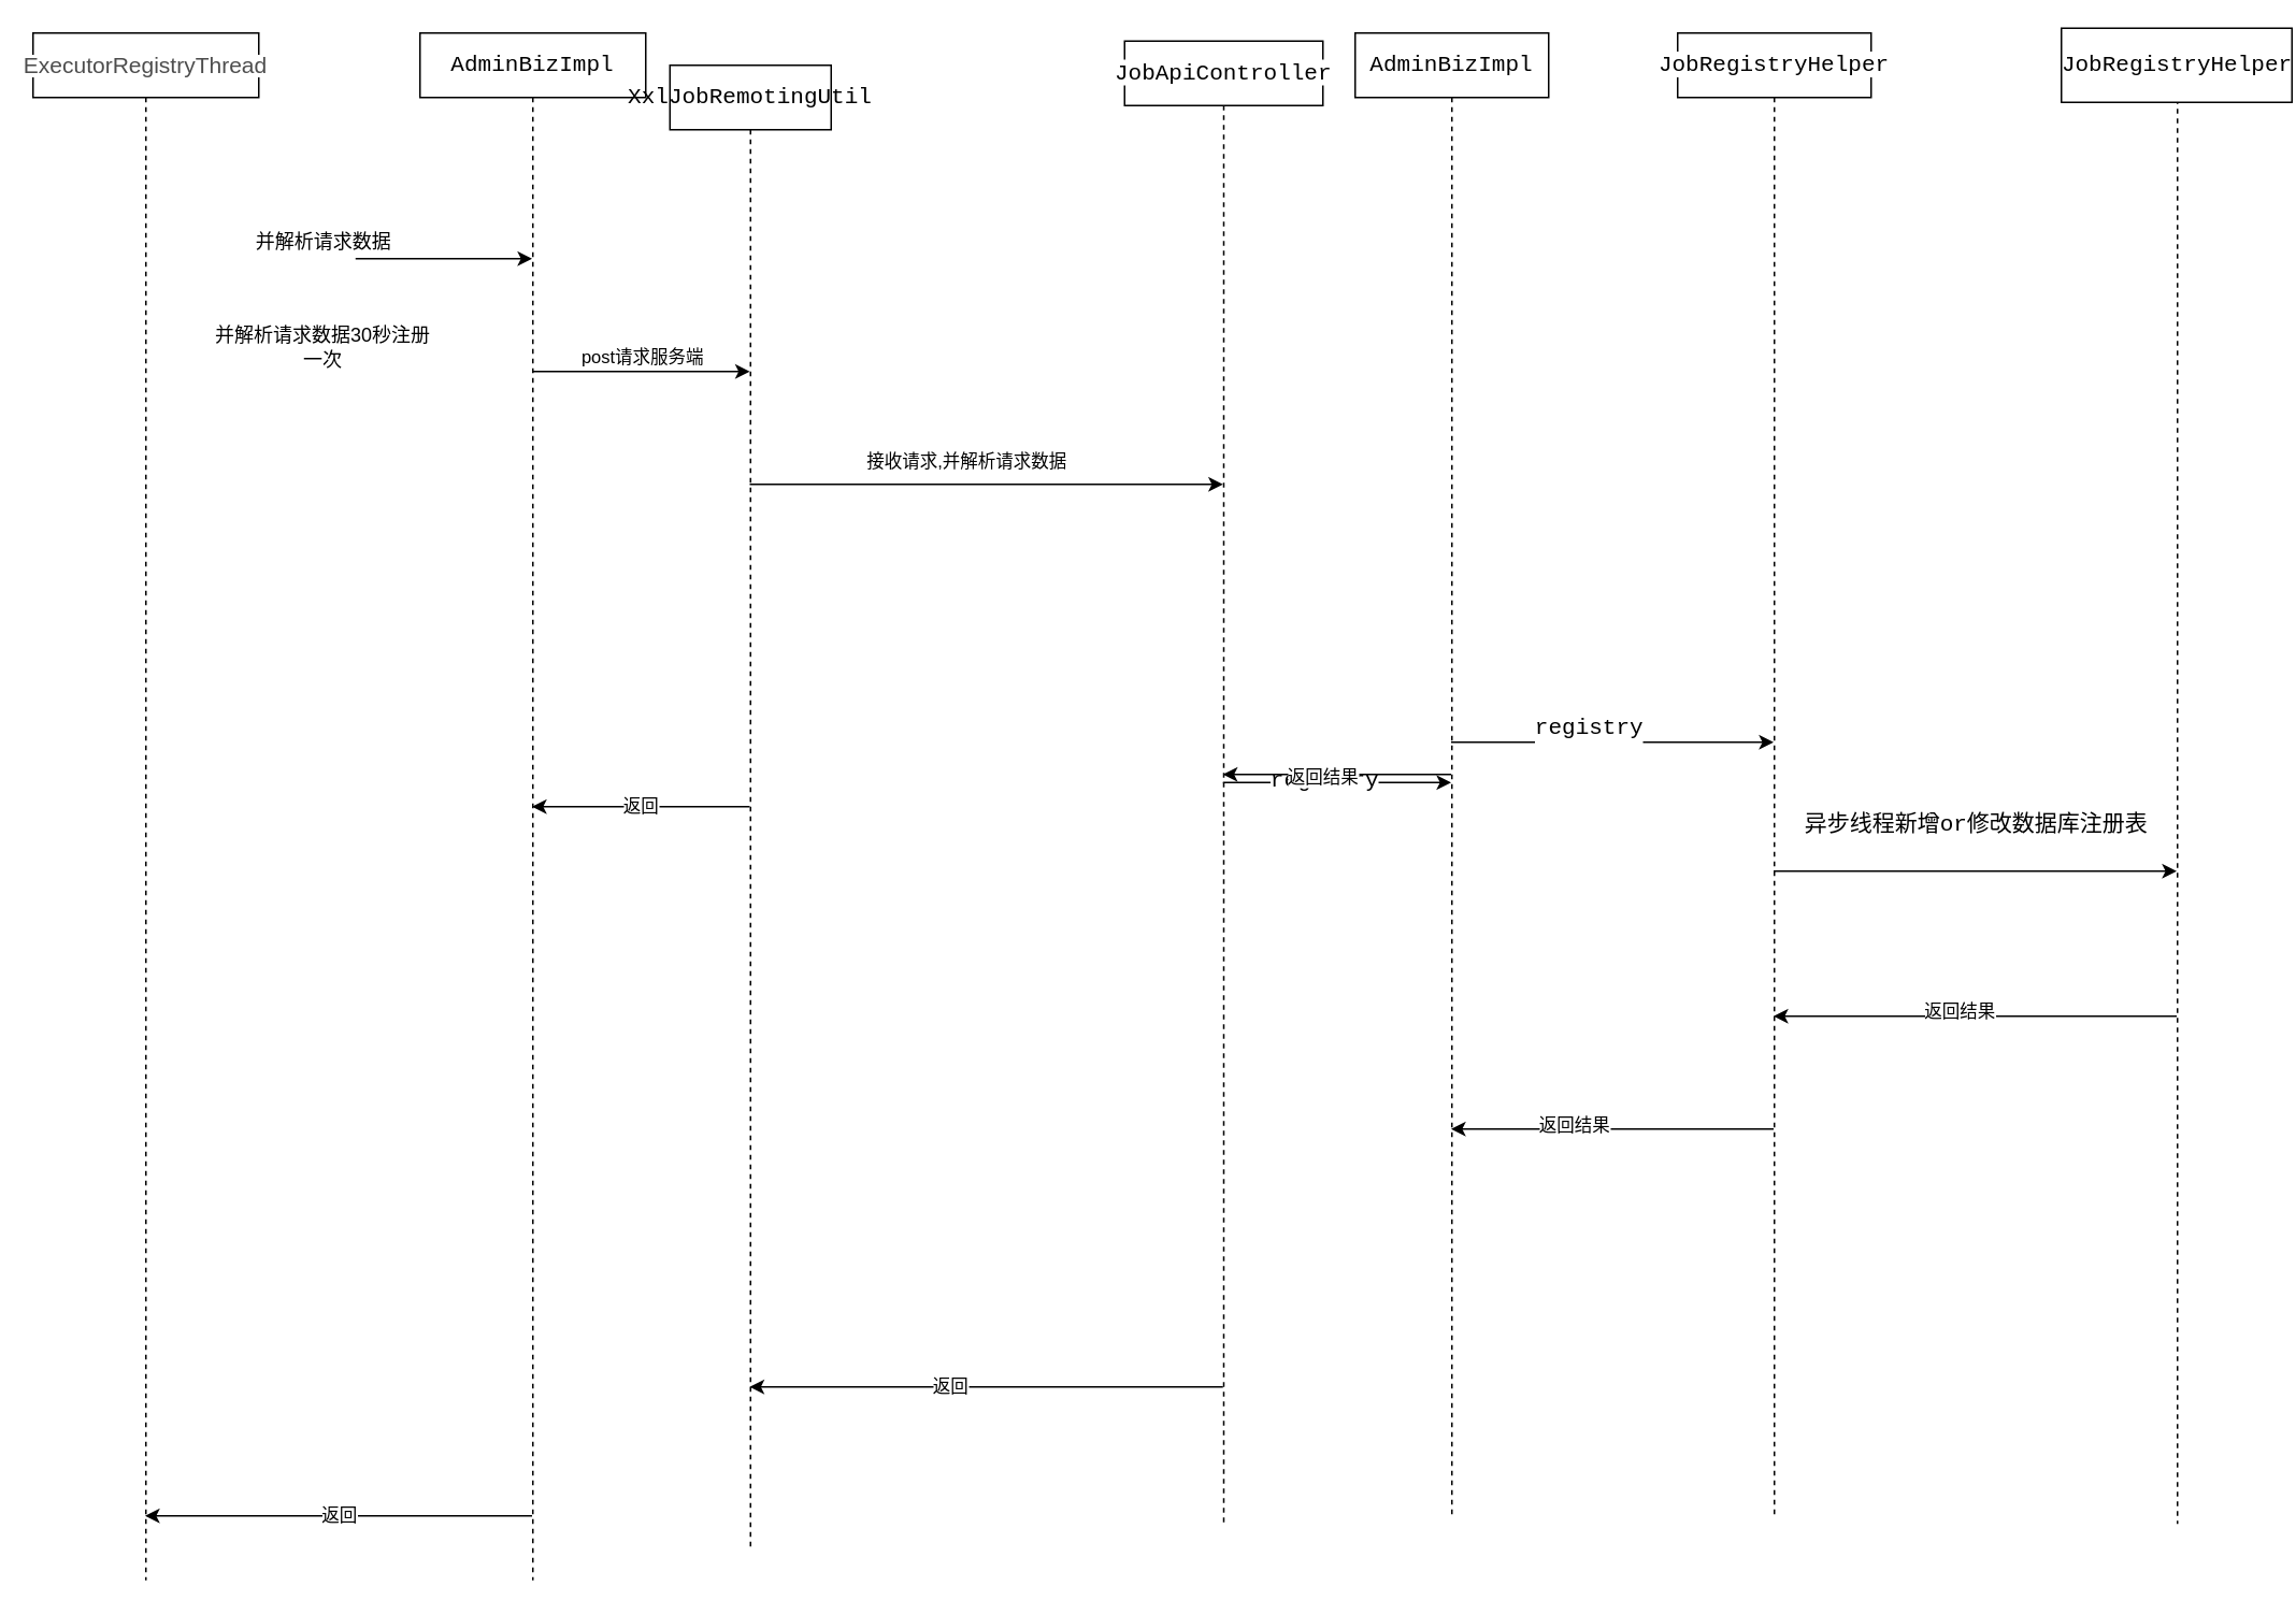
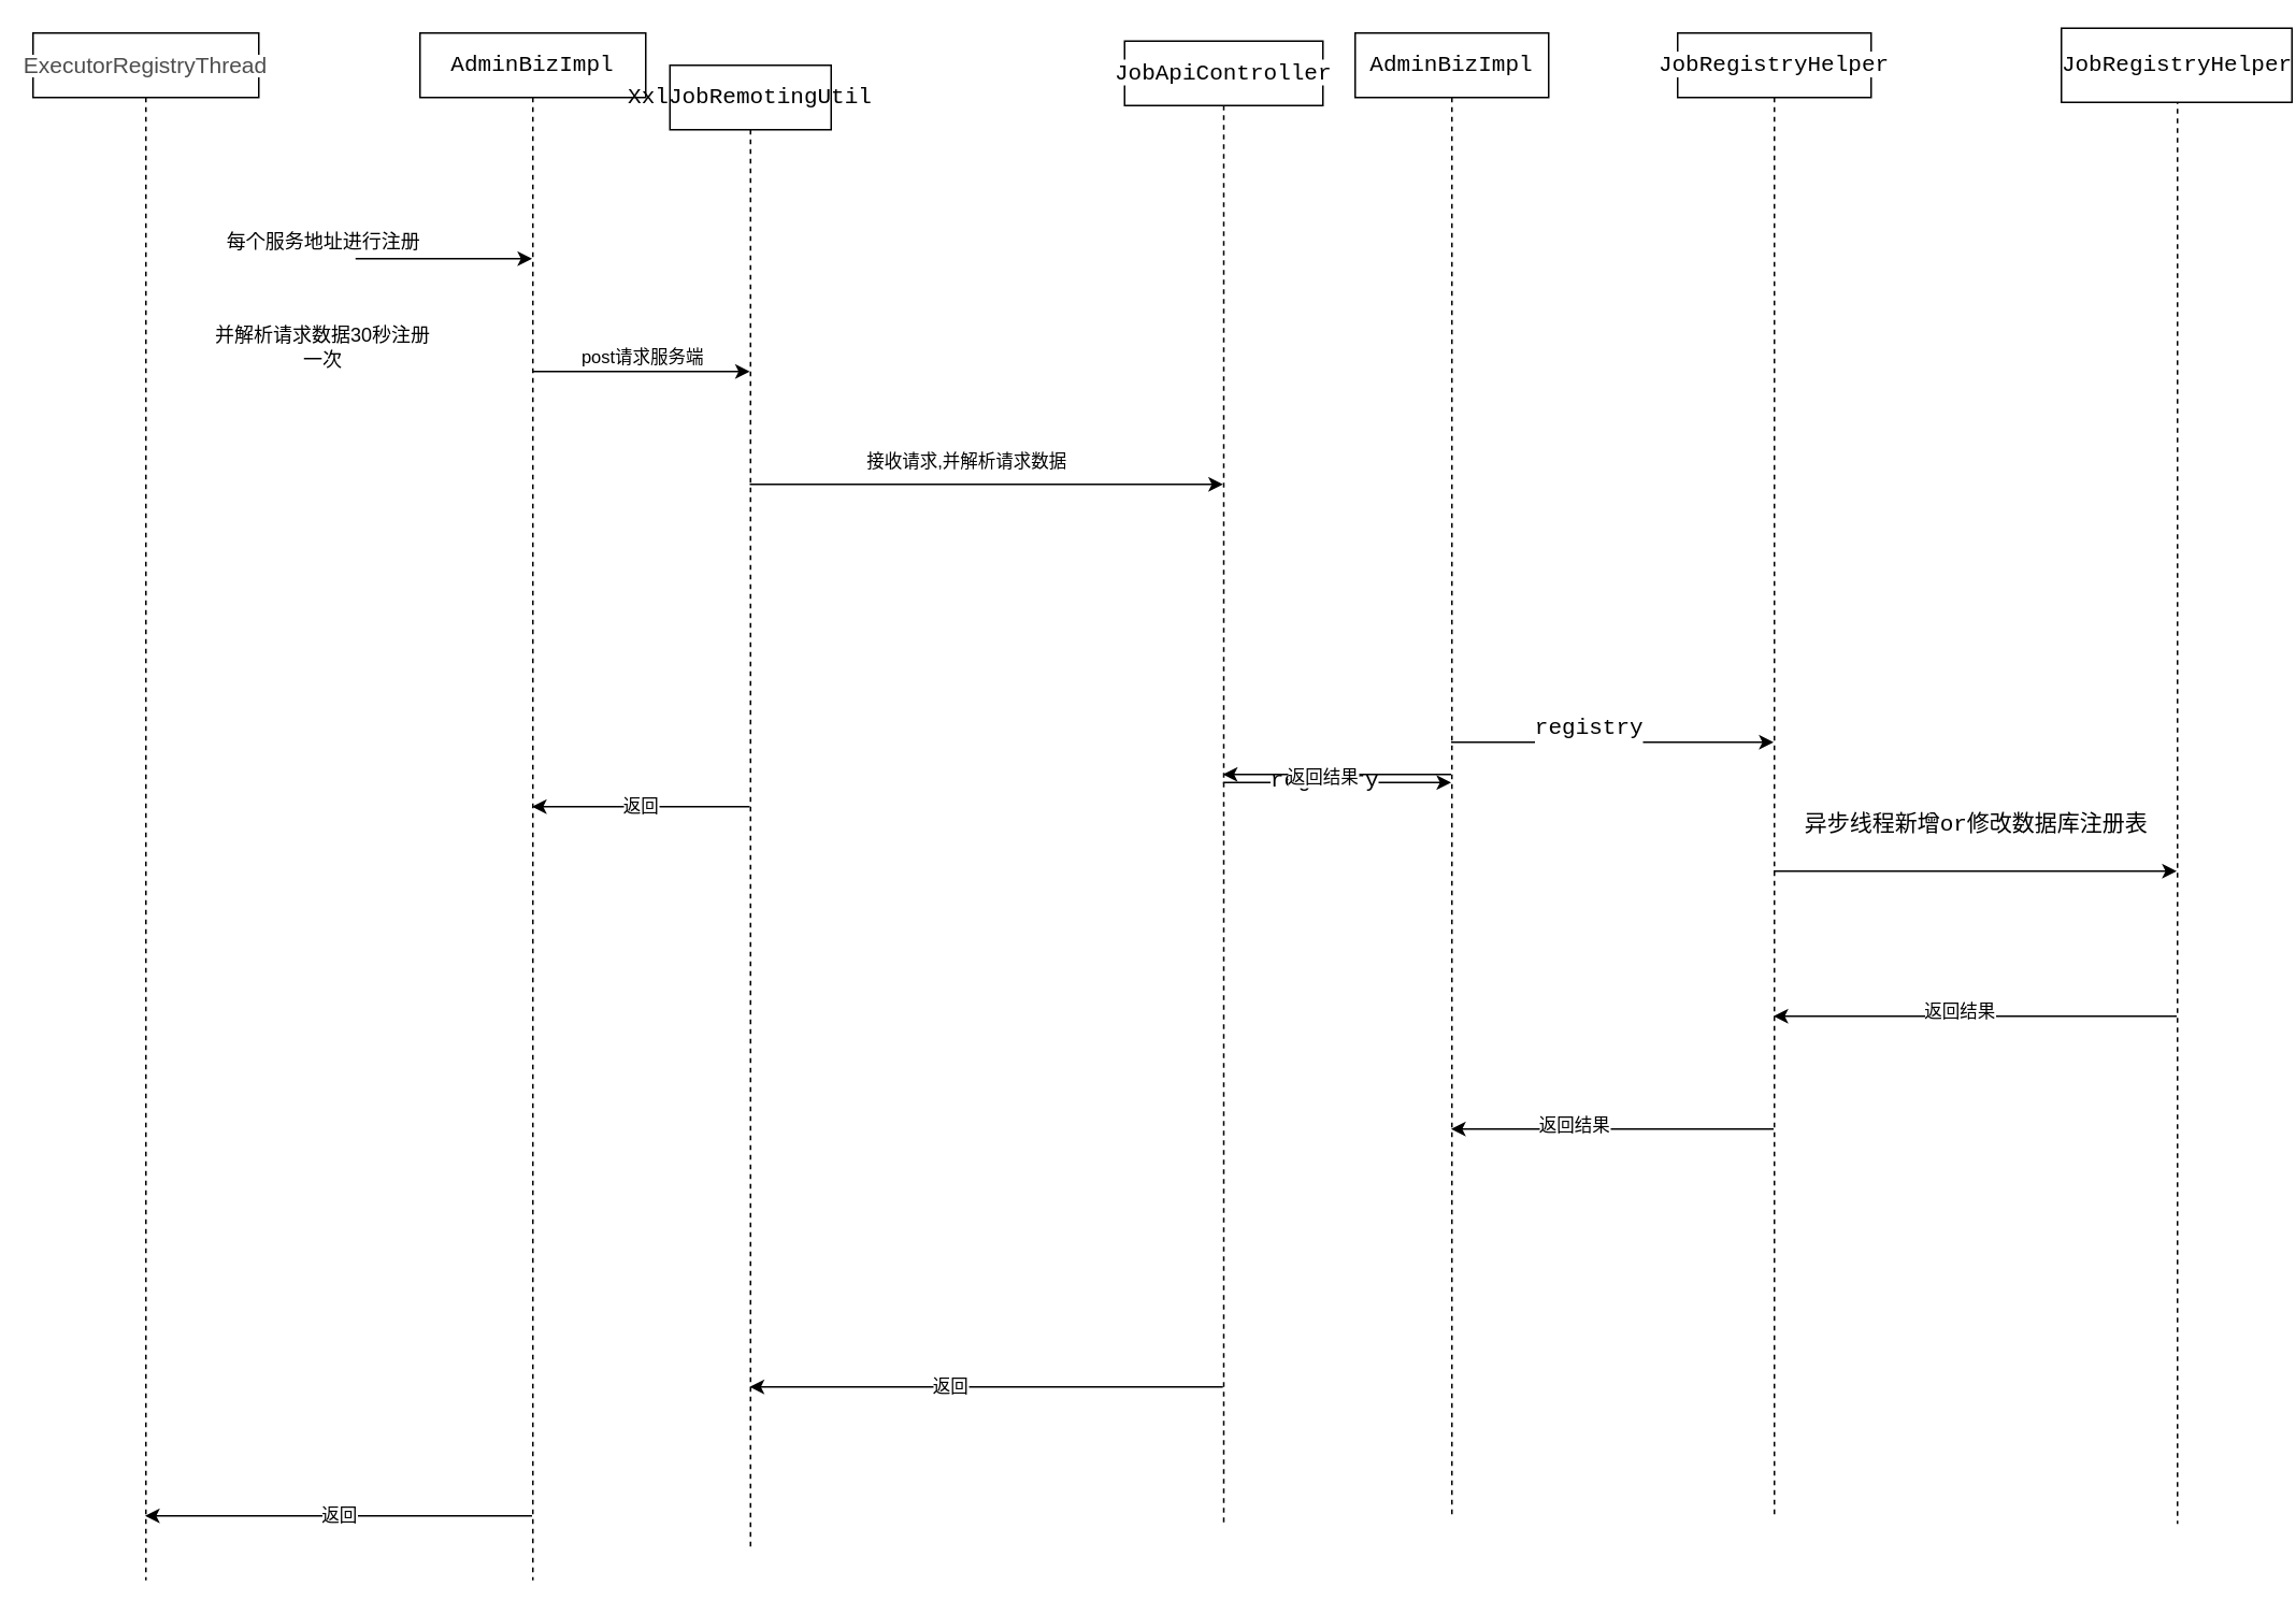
- <mxCell id="6" value="并解析请求数据" style="text;html=1;align=center;verticalAlign=middle;resizable=0;points=[];autosize=1;strokeColor=none;" parent="1" vertex="1"><mxGeometry x="130" y="140" width="140" height="20" as="geometry" /></mxCell>
+ <mxCell id="6" value="每个服务地址进行注册" style="text;html=1;align=center;verticalAlign=middle;resizable=0;points=[];autosize=1;strokeColor=none;" parent="1" vertex="1"><mxGeometry x="130" y="140" width="140" height="20" as="geometry" /></mxCell>
